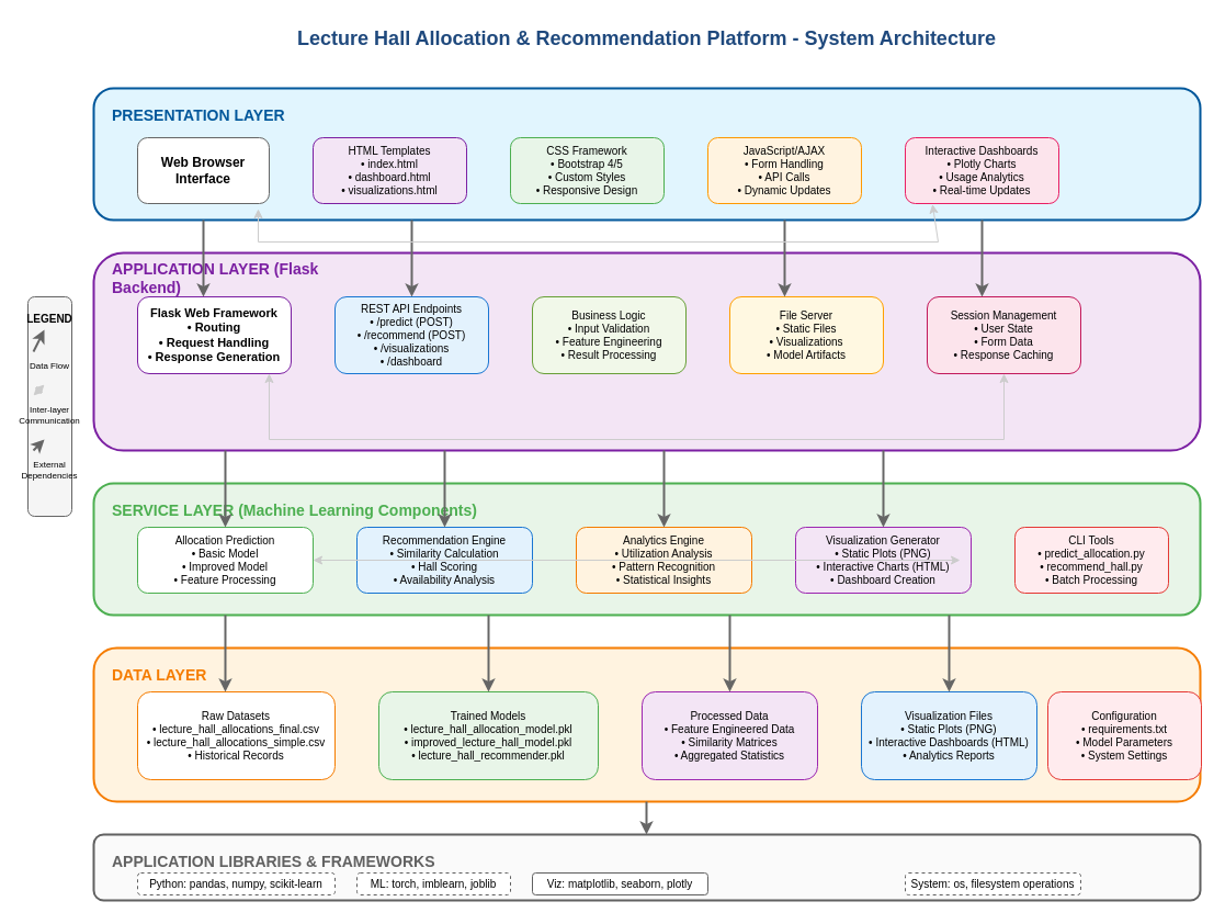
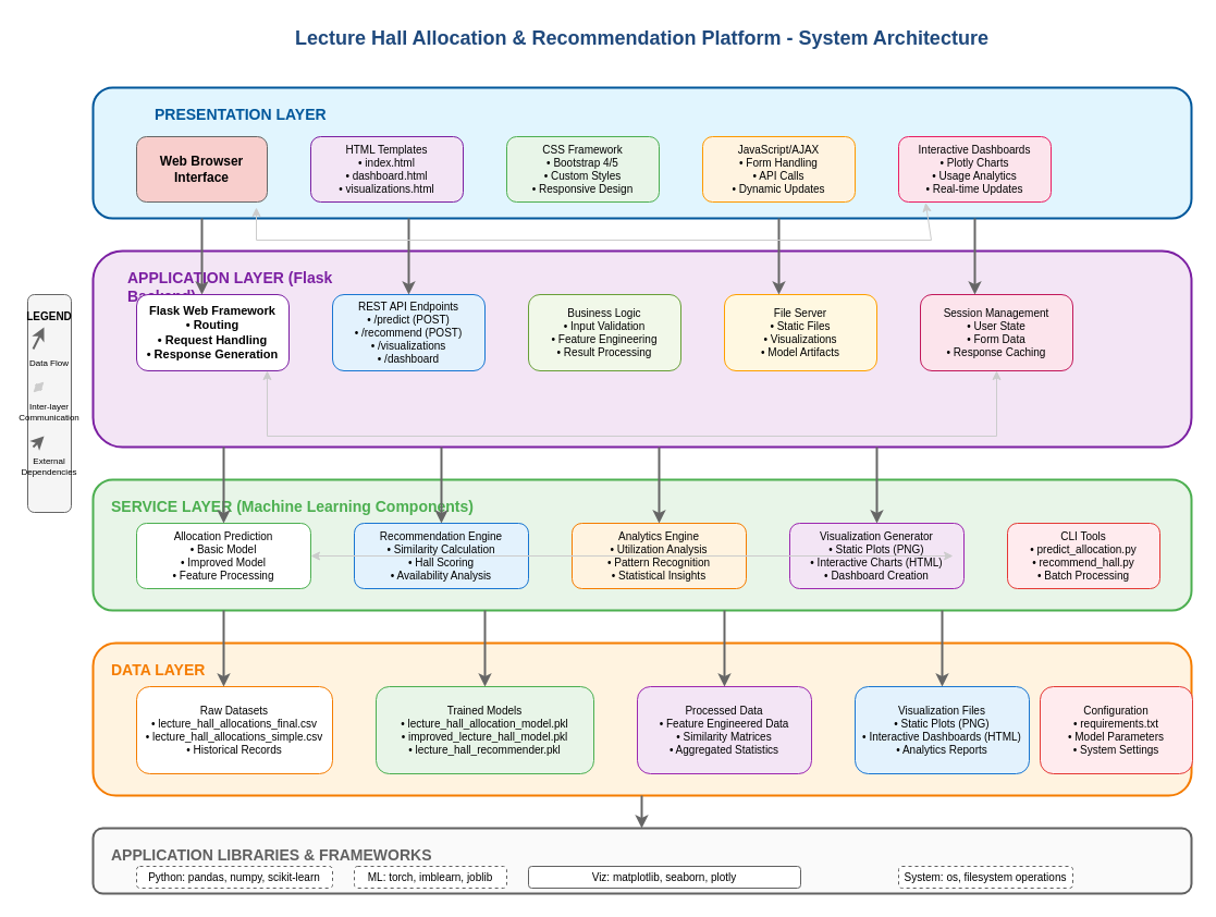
- <mxCell id="4" value="PRESENTATION LAYER" style="text;html=1;strokeColor=none;fillColor=none;align=left;verticalAlign=top;whiteSpace=wrap;rounded=0;fontSize=14;fontStyle=1;fontColor=#01579b;" parent="1" vertex="1"><mxGeometry x="100" y="90" width="200" height="20" as="geometry" /></mxCell>
+ <mxCell id="4" value="PRESENTATION LAYER" style="text;html=1;strokeColor=none;fillColor=none;align=left;verticalAlign=top;whiteSpace=wrap;rounded=0;fontSize=14;fontStyle=1;fontColor=#01579b;" parent="1" vertex="1"><mxGeometry x="140" y="90" width="200" height="20" as="geometry" /></mxCell>
- <mxCell id="5" value="Web Browser&#10;Interface" style="rounded=1;whiteSpace=wrap;html=1;fillColor=#ffffff;strokeColor=#666666;fontSize=12;fontStyle=1;" parent="1" vertex="1"><mxGeometry x="125" y="125" width="120" height="60" as="geometry" /></mxCell>
+ <mxCell id="5" value="Web Browser&#10;Interface" style="rounded=1;whiteSpace=wrap;html=1;fillColor=#f8cecc;strokeColor=#666666;fontSize=12;fontStyle=1;" parent="1" vertex="1"><mxGeometry x="125" y="125" width="120" height="60" as="geometry" /></mxCell>
- <mxCell id="11" value="APPLICATION LAYER (Flask Backend)" style="text;html=1;strokeColor=none;fillColor=none;align=left;verticalAlign=top;whiteSpace=wrap;rounded=0;fontSize=14;fontStyle=1;fontColor=#7b1fa2;" parent="1" vertex="1"><mxGeometry x="100" y="230" width="250" height="20" as="geometry" /></mxCell>
+ <mxCell id="11" value="APPLICATION LAYER (Flask Backend)" style="text;html=1;strokeColor=none;fillColor=none;align=left;verticalAlign=top;whiteSpace=wrap;rounded=0;fontSize=14;fontStyle=1;fontColor=#7b1fa2;" parent="1" vertex="1"><mxGeometry x="115" y="240" width="250" height="20" as="geometry" /></mxCell>
- <mxCell id="35" value="Viz: matplotlib, seaborn, plotly" style="rounded=1;whiteSpace=wrap;html=1;fillColor=#ffffff;strokeColor=#616161;fontSize=10;" parent="1" vertex="1"><mxGeometry x="485" y="795" width="160" height="20" as="geometry" /></mxCell>
+ <mxCell id="35" value="Viz: matplotlib, seaborn, plotly" style="rounded=1;whiteSpace=wrap;html=1;fillColor=#ffffff;strokeColor=#616161;fontSize=10;" parent="1" vertex="1"><mxGeometry x="485" y="795" width="250" height="20" as="geometry" /></mxCell>
